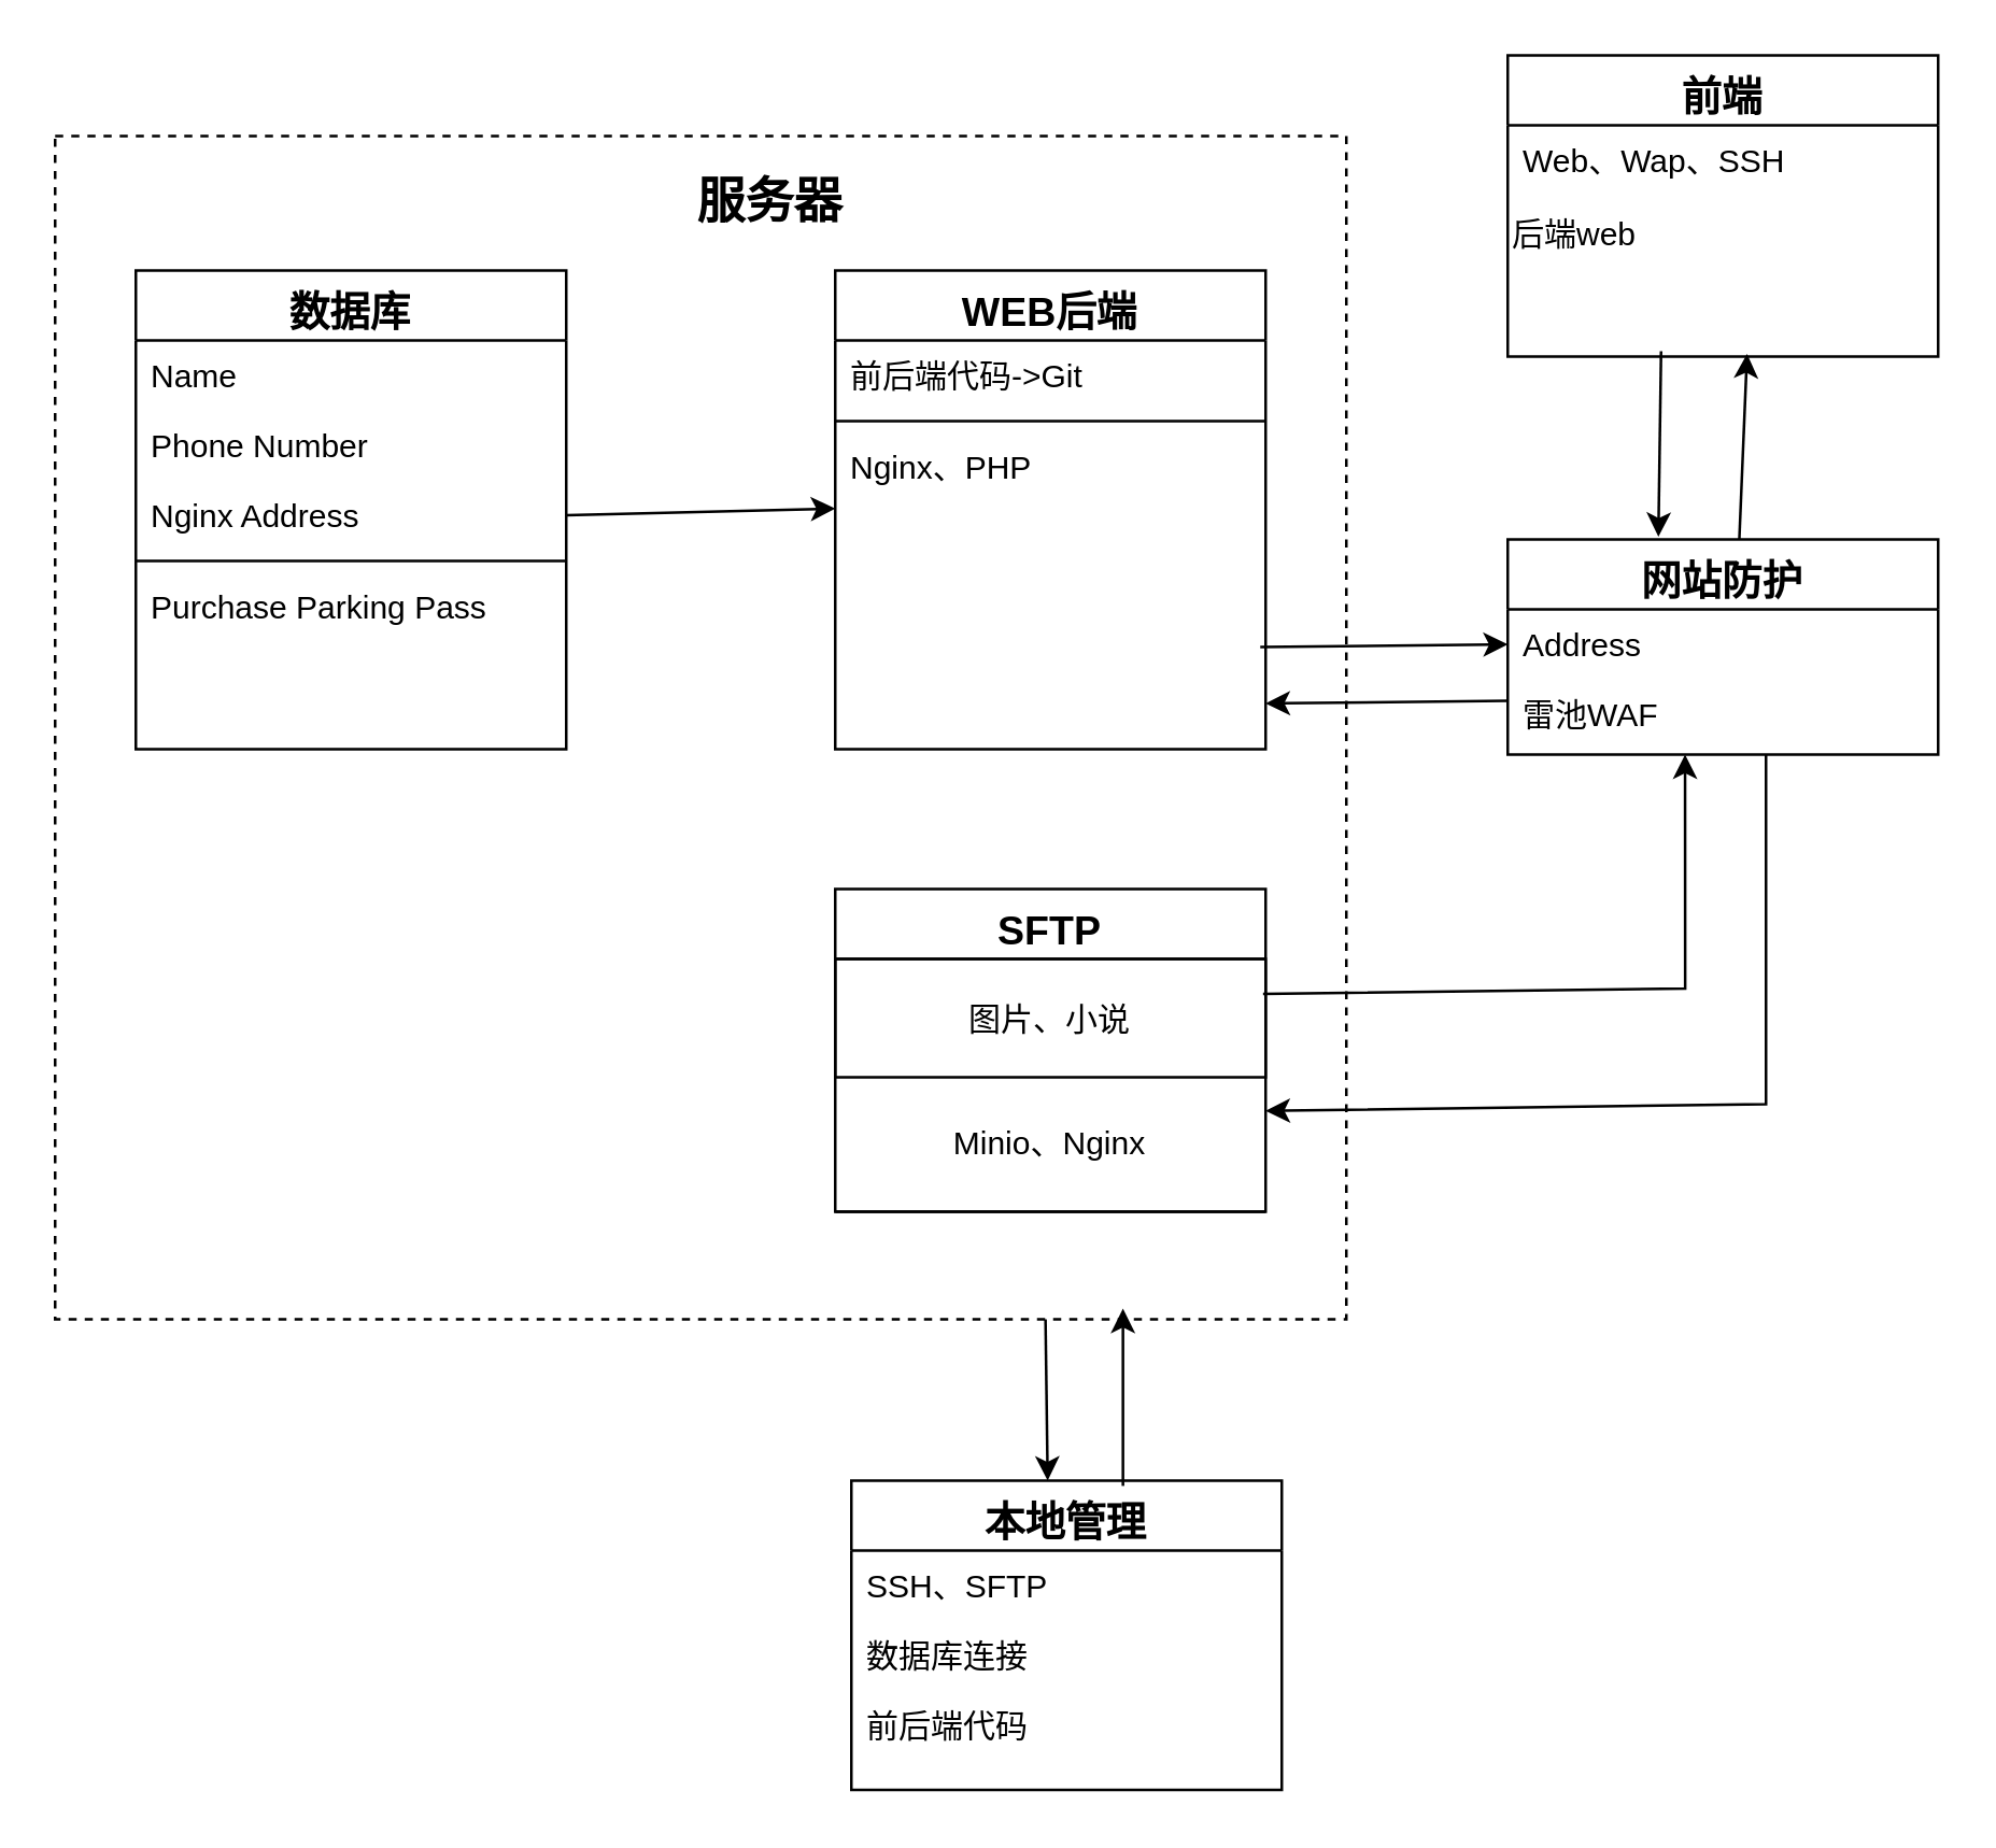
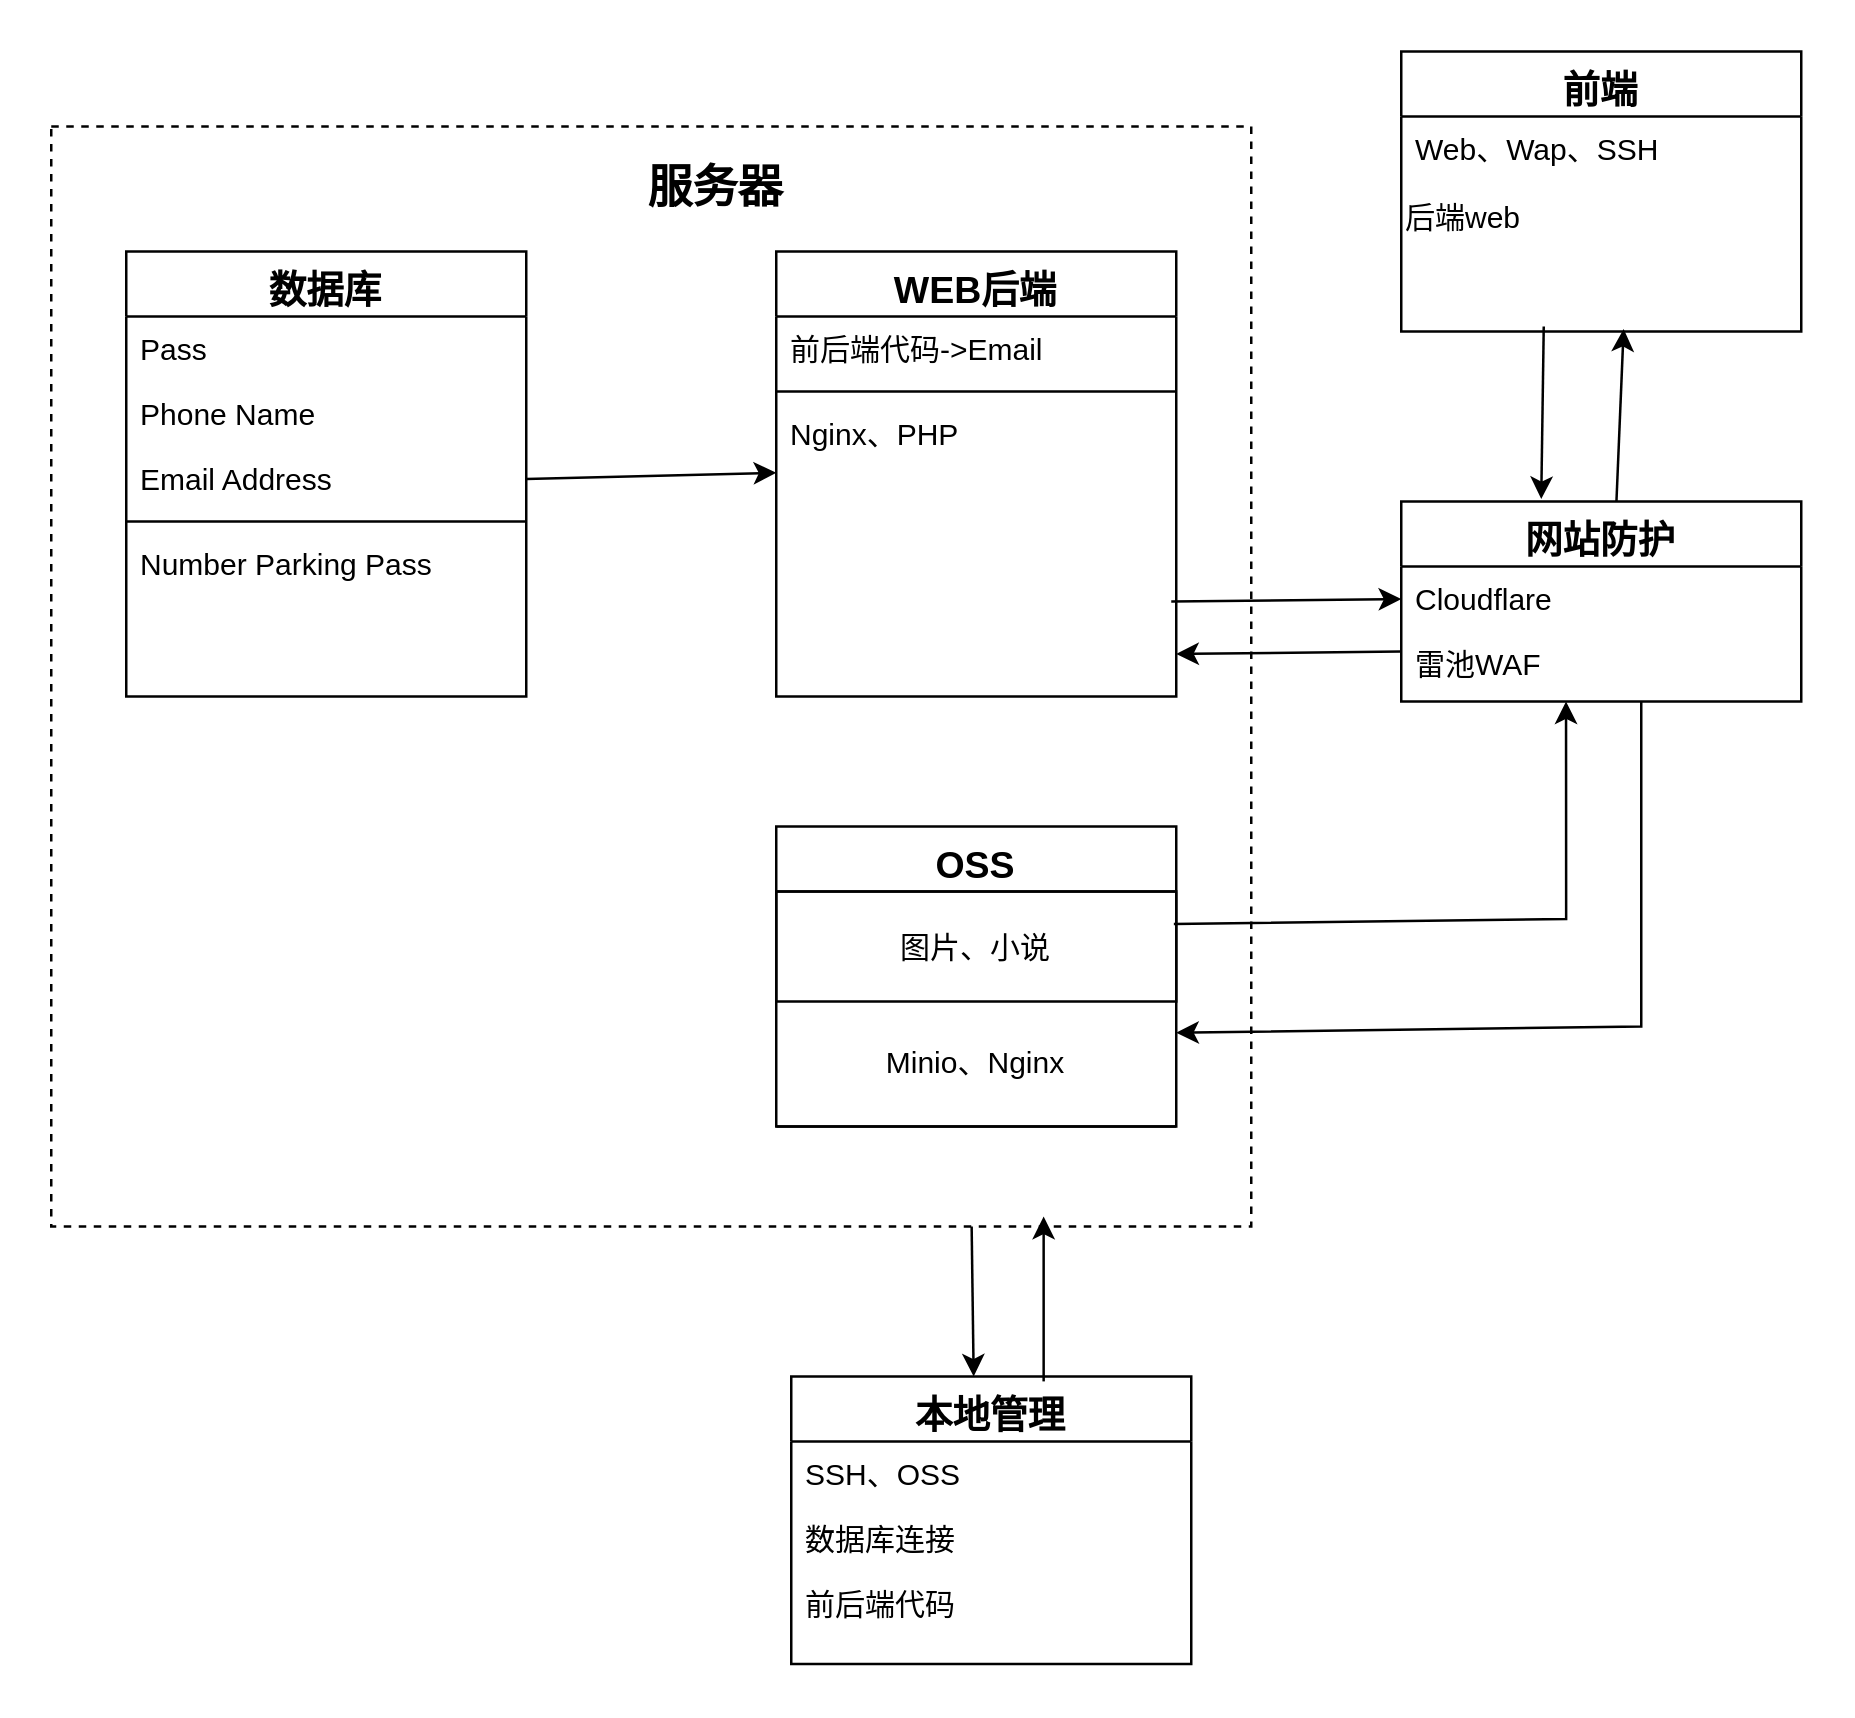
- <mxCell id="16" value="Name" style="text;align=left;verticalAlign=top;spacingLeft=4;spacingRight=4;overflow=hidden;rotatable=0;points=[[0,0.5],[1,0.5]];portConstraint=eastwest;" parent="15" vertex="1"><mxGeometry y="26" width="160" height="26" as="geometry" /></mxCell>
+ <mxCell id="16" value="Pass" style="text;align=left;verticalAlign=top;spacingLeft=4;spacingRight=4;overflow=hidden;rotatable=0;points=[[0,0.5],[1,0.5]];portConstraint=eastwest;" parent="15" vertex="1"><mxGeometry y="26" width="160" height="26" as="geometry" /></mxCell>
- <mxCell id="4" value="前后端代码-&gt;Git" style="text;align=left;verticalAlign=top;spacingLeft=4;spacingRight=4;overflow=hidden;rotatable=0;points=[[0,0.5],[1,0.5]];portConstraint=eastwest;" parent="3" vertex="1"><mxGeometry y="26" width="160" height="26" as="geometry" /></mxCell>
+ <mxCell id="4" value="前后端代码-&gt;Email" style="text;align=left;verticalAlign=top;spacingLeft=4;spacingRight=4;overflow=hidden;rotatable=0;points=[[0,0.5],[1,0.5]];portConstraint=eastwest;" parent="3" vertex="1"><mxGeometry y="26" width="160" height="26" as="geometry" /></mxCell>
- <mxCell id="17" value="Phone Number" style="text;align=left;verticalAlign=top;spacingLeft=4;spacingRight=4;overflow=hidden;rotatable=0;points=[[0,0.5],[1,0.5]];portConstraint=eastwest;rounded=0;shadow=0;html=0;" parent="15" vertex="1"><mxGeometry y="52" width="160" height="26" as="geometry" /></mxCell>
+ <mxCell id="17" value="Phone Name" style="text;align=left;verticalAlign=top;spacingLeft=4;spacingRight=4;overflow=hidden;rotatable=0;points=[[0,0.5],[1,0.5]];portConstraint=eastwest;rounded=0;shadow=0;html=0;" parent="15" vertex="1"><mxGeometry y="52" width="160" height="26" as="geometry" /></mxCell>
- <mxCell id="18" value="Nginx Address" style="text;align=left;verticalAlign=top;spacingLeft=4;spacingRight=4;overflow=hidden;rotatable=0;points=[[0,0.5],[1,0.5]];portConstraint=eastwest;rounded=0;shadow=0;html=0;" parent="15" vertex="1"><mxGeometry y="78" width="160" height="26" as="geometry" /></mxCell>
+ <mxCell id="18" value="Email Address" style="text;align=left;verticalAlign=top;spacingLeft=4;spacingRight=4;overflow=hidden;rotatable=0;points=[[0,0.5],[1,0.5]];portConstraint=eastwest;rounded=0;shadow=0;html=0;" parent="15" vertex="1"><mxGeometry y="78" width="160" height="26" as="geometry" /></mxCell>
- <mxCell id="20" value="Purchase Parking Pass" style="text;align=left;verticalAlign=top;spacingLeft=4;spacingRight=4;overflow=hidden;rotatable=0;points=[[0,0.5],[1,0.5]];portConstraint=eastwest;" parent="15" vertex="1"><mxGeometry y="112" width="160" height="26" as="geometry" /></mxCell>
+ <mxCell id="20" value="Number Parking Pass" style="text;align=left;verticalAlign=top;spacingLeft=4;spacingRight=4;overflow=hidden;rotatable=0;points=[[0,0.5],[1,0.5]];portConstraint=eastwest;" parent="15" vertex="1"><mxGeometry y="112" width="160" height="26" as="geometry" /></mxCell>
- <mxCell id="24" value="Address" style="text;align=left;verticalAlign=top;spacingLeft=4;spacingRight=4;overflow=hidden;rotatable=0;points=[[0,0.5],[1,0.5]];portConstraint=eastwest;" parent="23" vertex="1"><mxGeometry y="26" width="160" height="26" as="geometry" /></mxCell>
+ <mxCell id="24" value="Cloudflare" style="text;align=left;verticalAlign=top;spacingLeft=4;spacingRight=4;overflow=hidden;rotatable=0;points=[[0,0.5],[1,0.5]];portConstraint=eastwest;" parent="23" vertex="1"><mxGeometry y="26" width="160" height="26" as="geometry" /></mxCell>
- <mxCell id="10" value="SFTP" style="swimlane;fontStyle=1;align=center;verticalAlign=top;childLayout=stackLayout;horizontal=1;startSize=26;horizontalStack=0;resizeParent=1;resizeLast=0;collapsible=1;marginBottom=0;rounded=0;shadow=0;strokeWidth=1;fontSize=15;swimlaneLine=1;" parent="1" vertex="1"><mxGeometry x="310" y="330" width="160" height="120" as="geometry"><mxRectangle x="230" y="140" width="160" height="26" as="alternateBounds" /></mxGeometry></mxCell>
+ <mxCell id="10" value="OSS" style="swimlane;fontStyle=1;align=center;verticalAlign=top;childLayout=stackLayout;horizontal=1;startSize=26;horizontalStack=0;resizeParent=1;resizeLast=0;collapsible=1;marginBottom=0;rounded=0;shadow=0;strokeWidth=1;fontSize=15;swimlaneLine=1;" parent="1" vertex="1"><mxGeometry x="310" y="330" width="160" height="120" as="geometry"><mxRectangle x="230" y="140" width="160" height="26" as="alternateBounds" /></mxGeometry></mxCell>
- <mxCell id="27" value="SSH、SFTP" style="text;align=left;verticalAlign=top;spacingLeft=4;spacingRight=4;overflow=hidden;rotatable=0;points=[[0,0.5],[1,0.5]];portConstraint=eastwest;" parent="26" vertex="1"><mxGeometry y="26" width="160" height="26" as="geometry" /></mxCell>
+ <mxCell id="27" value="SSH、OSS" style="text;align=left;verticalAlign=top;spacingLeft=4;spacingRight=4;overflow=hidden;rotatable=0;points=[[0,0.5],[1,0.5]];portConstraint=eastwest;" parent="26" vertex="1"><mxGeometry y="26" width="160" height="26" as="geometry" /></mxCell>
